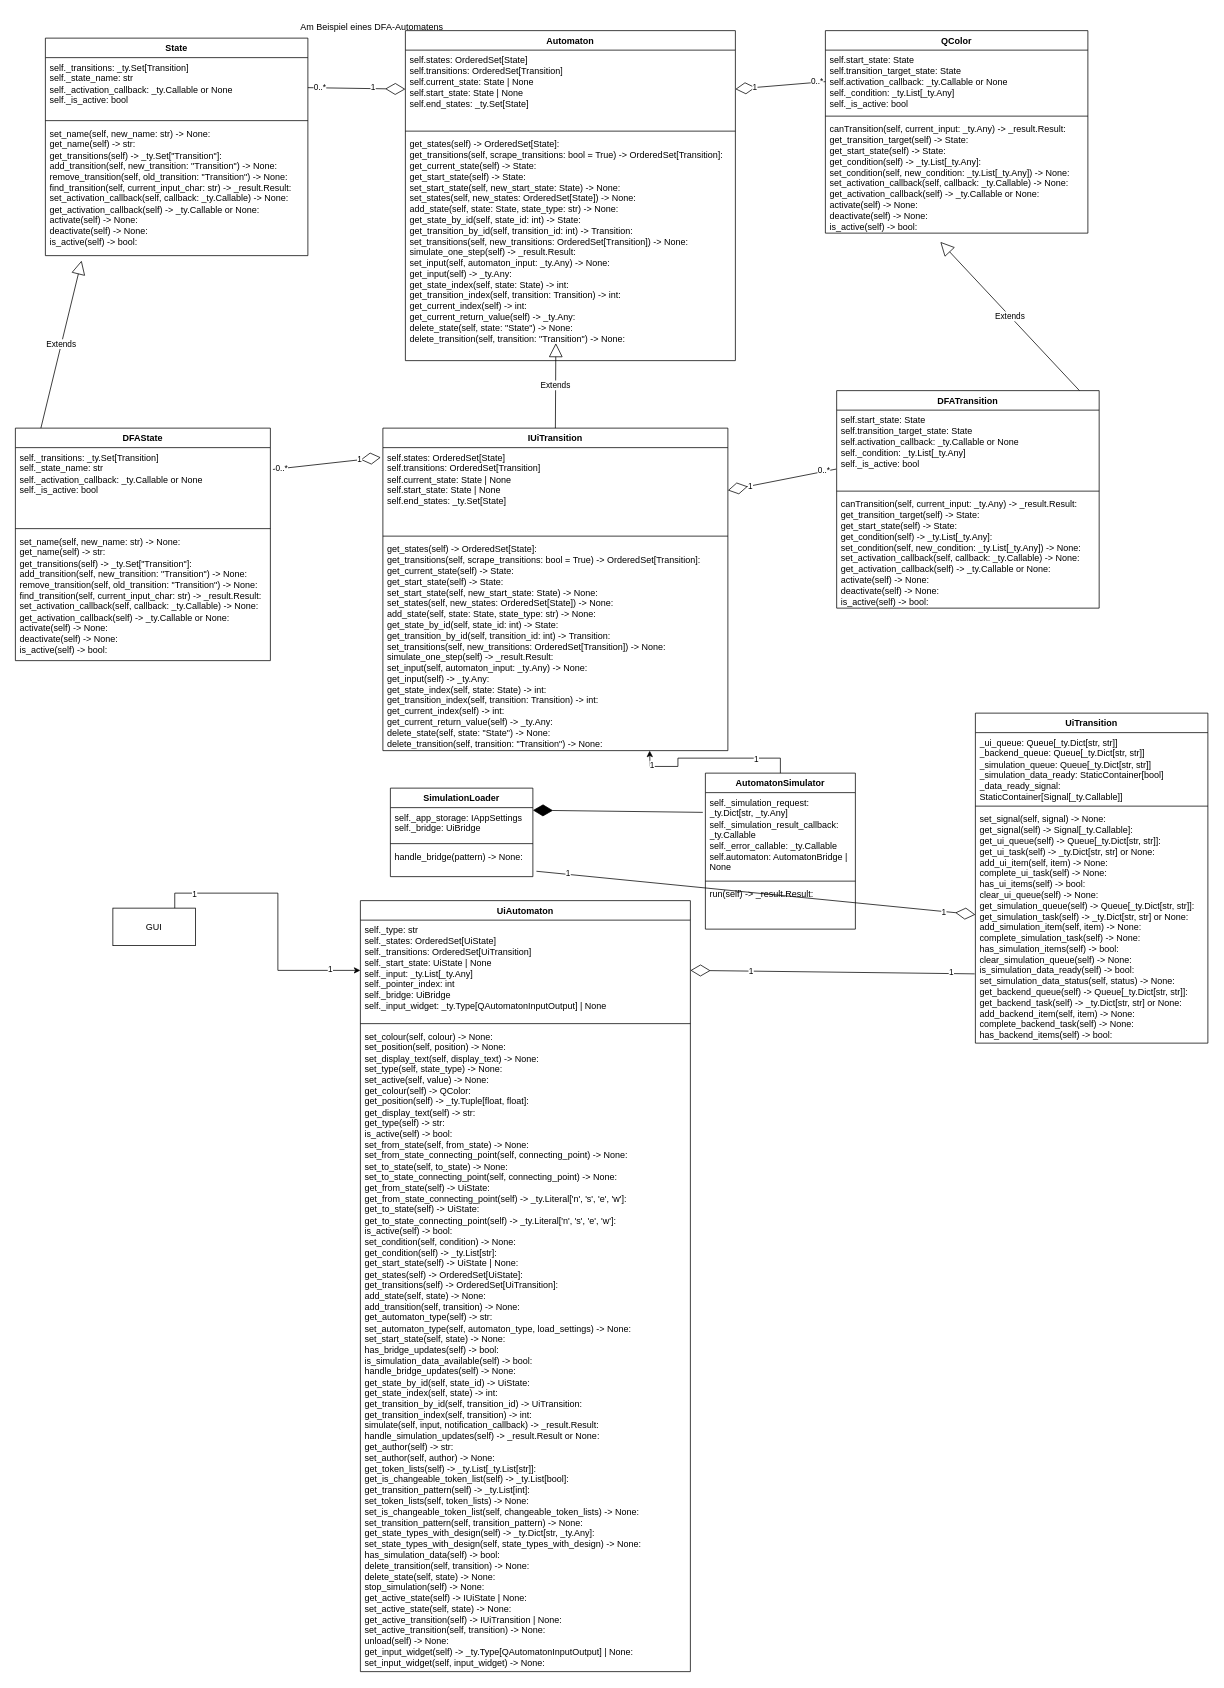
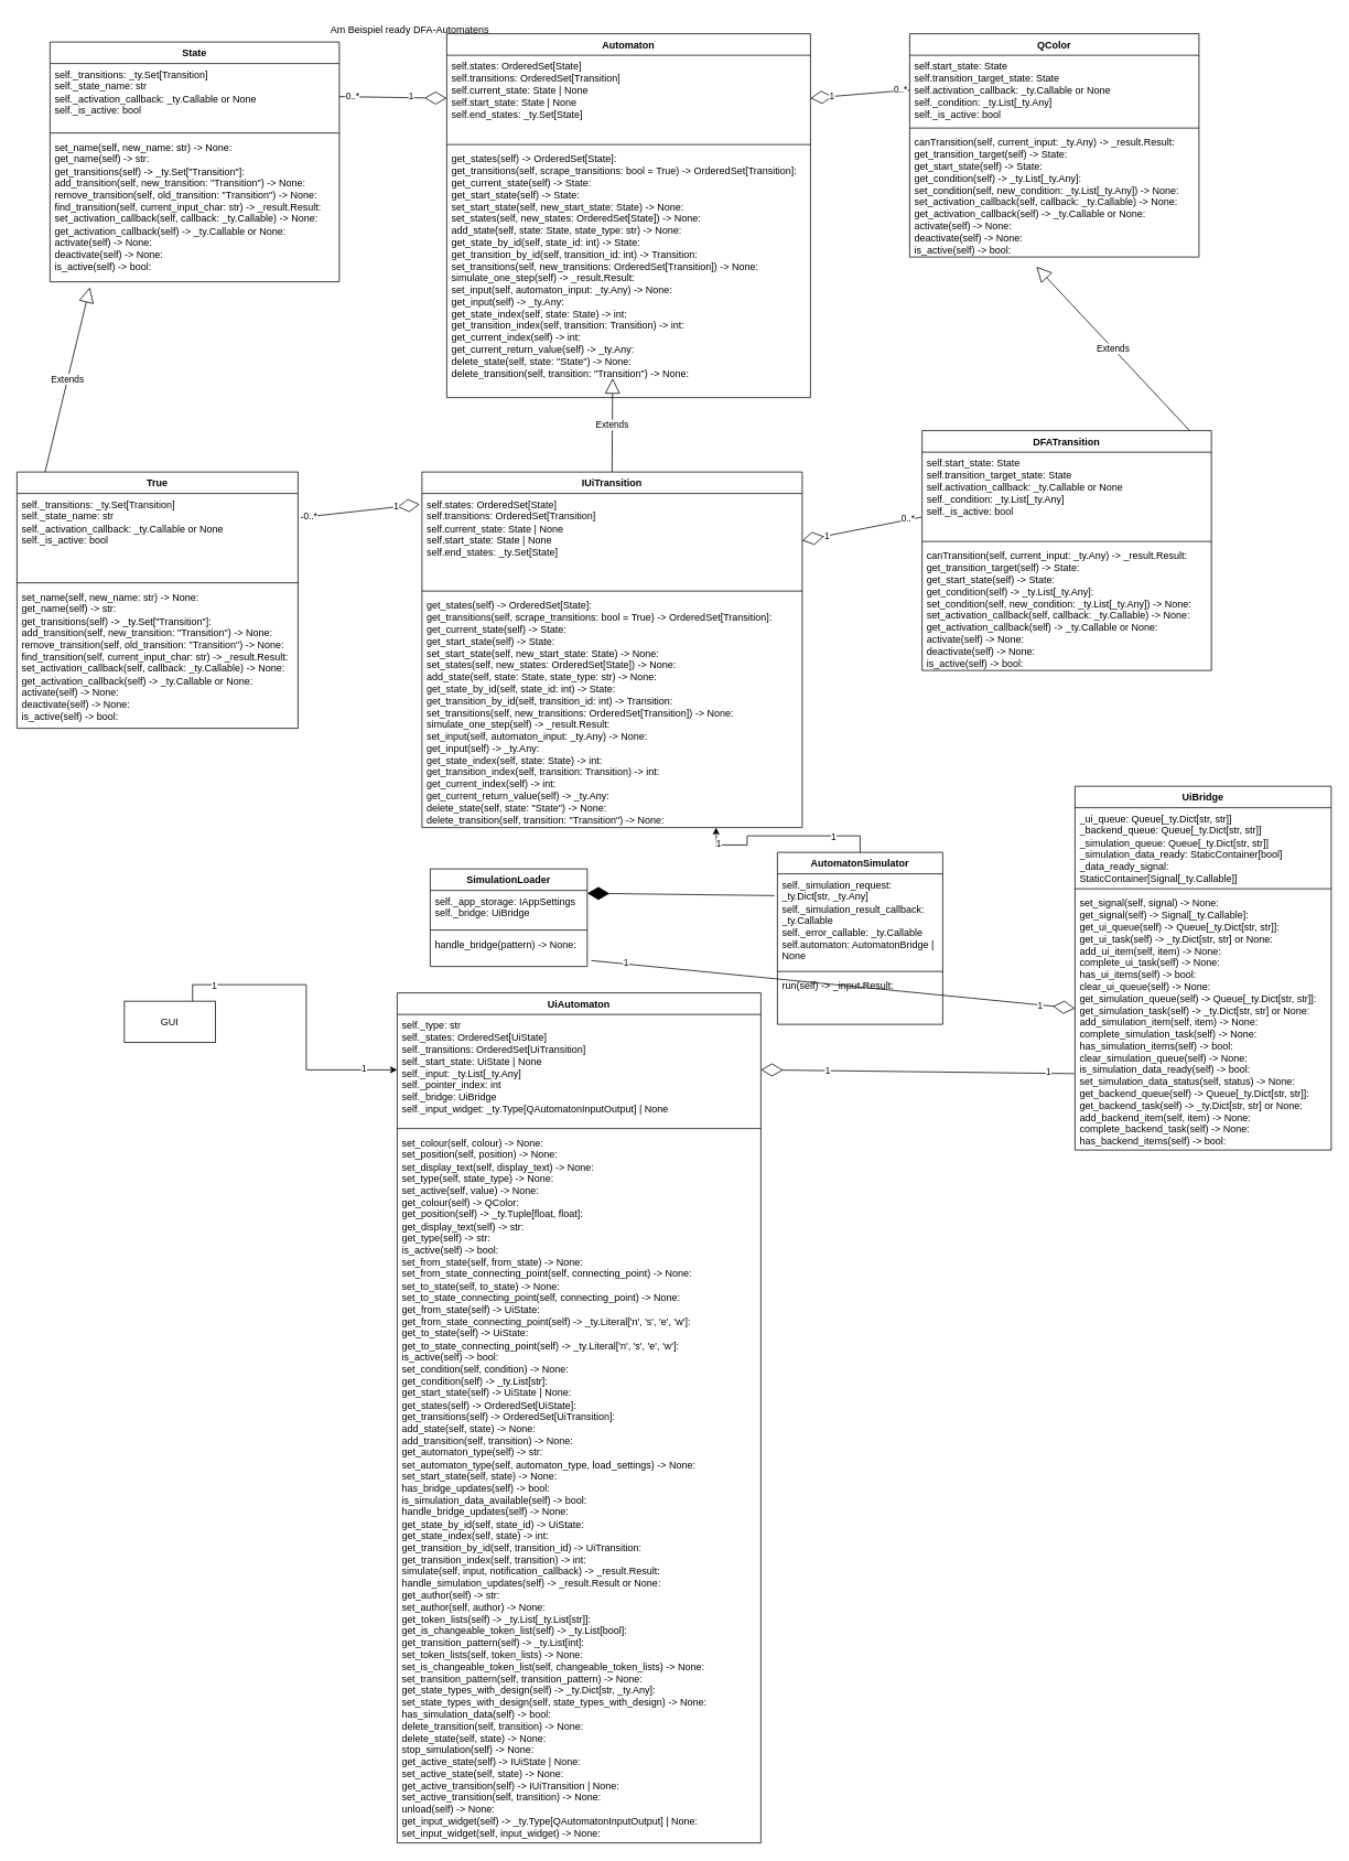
- <mxCell id="26" value="Am Beispiel eines DFA-Automatens" style="text;html=1;align=center;verticalAlign=middle;resizable=0;points=[];autosize=1;strokeColor=none;fillColor=none;" vertex="1" parent="1"><mxGeometry y="20" width="210" height="30" as="geometry" x="390" /></mxCell>
+ <mxCell id="26" value="Am Beispiel ready DFA-Automatens" style="text;html=1;align=center;verticalAlign=middle;resizable=0;points=[];autosize=1;strokeColor=none;fillColor=none;" vertex="1" parent="1"><mxGeometry y="20" width="210" height="30" as="geometry" x="390" /></mxCell>
- <mxCell id="14" value="DFAState" style="swimlane;fontStyle=1;align=center;verticalAlign=top;childLayout=stackLayout;horizontal=1;startSize=26;horizontalStack=0;resizeParent=1;resizeParentMax=0;resizeLast=0;collapsible=1;marginBottom=0;whiteSpace=wrap;html=1;" vertex="1" parent="1"><mxGeometry x="20" y="570" width="340" height="310" as="geometry" /></mxCell>
+ <mxCell id="14" value="True" style="swimlane;fontStyle=1;align=center;verticalAlign=top;childLayout=stackLayout;horizontal=1;startSize=26;horizontalStack=0;resizeParent=1;resizeParentMax=0;resizeLast=0;collapsible=1;marginBottom=0;whiteSpace=wrap;html=1;" vertex="1" parent="1"><mxGeometry x="20" y="570" width="340" height="310" as="geometry" /></mxCell>
- <mxCell id="50" value="UiTransition" style="swimlane;fontStyle=1;align=center;verticalAlign=top;childLayout=stackLayout;horizontal=1;startSize=26;horizontalStack=0;resizeParent=1;resizeParentMax=0;resizeLast=0;collapsible=1;marginBottom=0;whiteSpace=wrap;html=1;" vertex="1" parent="1"><mxGeometry x="1300" y="950" width="310" height="440" as="geometry" /></mxCell>
+ <mxCell id="50" value="UiBridge" style="swimlane;fontStyle=1;align=center;verticalAlign=top;childLayout=stackLayout;horizontal=1;startSize=26;horizontalStack=0;resizeParent=1;resizeParentMax=0;resizeLast=0;collapsible=1;marginBottom=0;whiteSpace=wrap;html=1;" vertex="1" parent="1"><mxGeometry x="1300" y="950" width="310" height="440" as="geometry" /></mxCell>
- <mxCell id="45" value="run(self) -&amp;gt; _result.Result:" style="text;strokeColor=none;fillColor=none;align=left;verticalAlign=top;spacingLeft=4;spacingRight=4;overflow=hidden;rotatable=0;points=[[0,0.5],[1,0.5]];portConstraint=eastwest;whiteSpace=wrap;html=1;" vertex="1" parent="42"><mxGeometry y="148" width="200" height="60" as="geometry" /></mxCell>
+ <mxCell id="45" value="run(self) -&amp;gt; _input.Result:" style="text;strokeColor=none;fillColor=none;align=left;verticalAlign=top;spacingLeft=4;spacingRight=4;overflow=hidden;rotatable=0;points=[[0,0.5],[1,0.5]];portConstraint=eastwest;whiteSpace=wrap;html=1;" vertex="1" parent="42"><mxGeometry y="148" width="200" height="60" as="geometry" /></mxCell>
